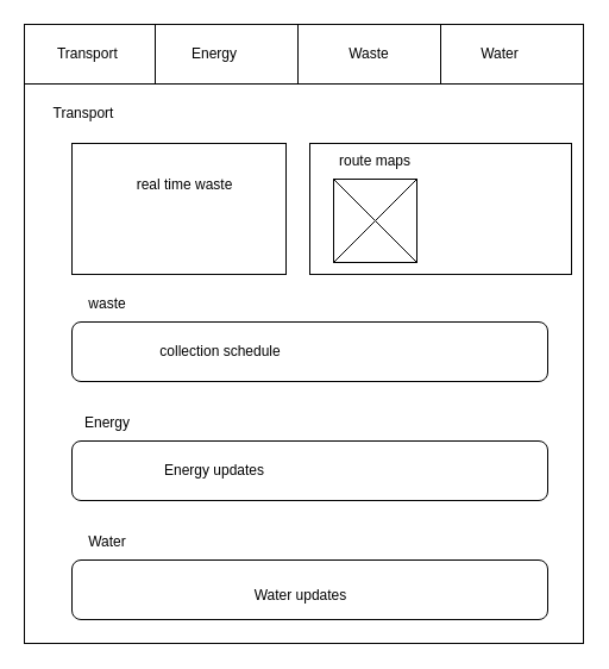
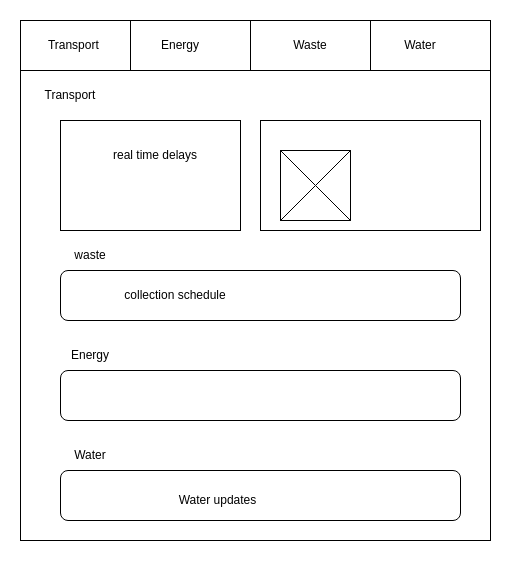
- <mxCell id="11" value="route maps" style="text;html=1;strokeColor=none;fillColor=none;align=center;verticalAlign=middle;whiteSpace=wrap;rounded=0;" vertex="1" parent="1"><mxGeometry x="280" y="120" width="70" height="30" as="geometry" /></mxCell>
- <mxCell id="12" value="real time waste" style="text;html=1;strokeColor=none;fillColor=none;align=center;verticalAlign=middle;whiteSpace=wrap;rounded=0;" vertex="1" parent="1"><mxGeometry x="90" y="140" width="130" height="30" as="geometry" /></mxCell>
+ <mxCell id="12" value="real time delays" style="text;html=1;strokeColor=none;fillColor=none;align=center;verticalAlign=middle;whiteSpace=wrap;rounded=0;" vertex="1" parent="1"><mxGeometry x="90" y="140" width="130" height="30" as="geometry" /></mxCell>
- <mxCell id="24" value="collection schedule" style="text;html=1;strokeColor=none;fillColor=none;align=center;verticalAlign=middle;whiteSpace=wrap;rounded=0;" vertex="1" parent="1"><mxGeometry x="100" y="280" width="170" height="30" as="geometry" /></mxCell>
+ <mxCell id="24" value="collection schedule" style="text;html=1;strokeColor=none;fillColor=none;align=center;verticalAlign=middle;whiteSpace=wrap;rounded=0;" vertex="1" parent="1"><mxGeometry x="90" y="280" width="170" height="30" as="geometry" /></mxCell>
- <mxCell id="25" value="Energy updates" style="text;html=1;strokeColor=none;fillColor=none;align=center;verticalAlign=middle;whiteSpace=wrap;rounded=0;" vertex="1" parent="1"><mxGeometry x="80" y="380" width="200" height="30" as="geometry" /></mxCell>
- <mxCell id="26" value="Water updates" style="text;html=1;strokeColor=none;fillColor=none;align=center;verticalAlign=middle;whiteSpace=wrap;rounded=0;" vertex="1" parent="1"><mxGeometry x="140" y="485" width="225" height="30" as="geometry" /></mxCell>
+ <mxCell id="26" value="Water updates" style="text;html=1;strokeColor=none;fillColor=none;align=center;verticalAlign=middle;whiteSpace=wrap;rounded=0;" vertex="1" parent="1"><mxGeometry x="105" y="485" width="225" height="30" as="geometry" /></mxCell>
